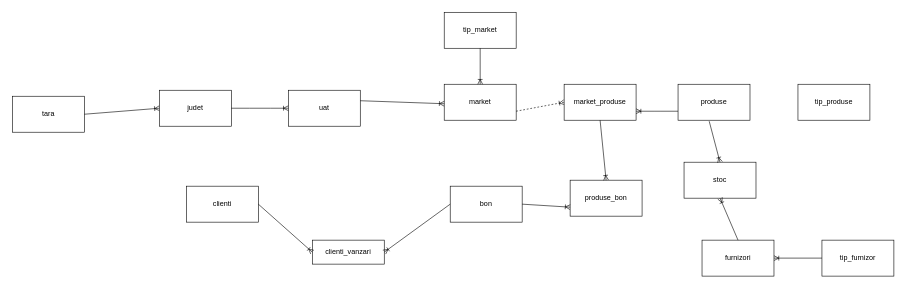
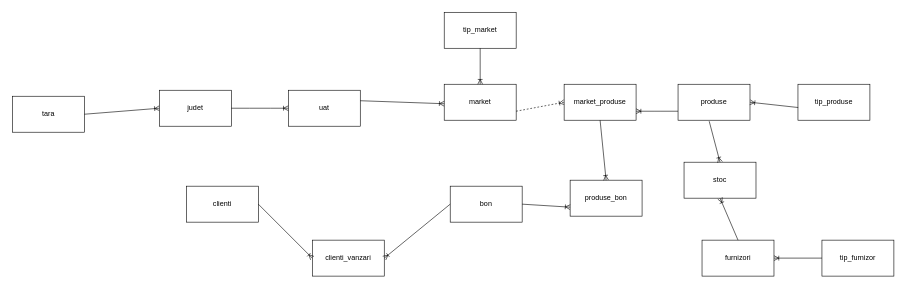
+ <mxCell id="21" value="" style="fontSize=12;html=1;endArrow=ERoneToMany;rounded=0;exitX=0.003;exitY=0.647;exitDx=0;exitDy=0;exitPerimeter=0;entryX=1;entryY=0.5;entryDx=0;entryDy=0;" edge="1" parent="1" source="13" target="12"><mxGeometry width="100" height="100" relative="1" as="geometry"><mxPoint x="1230" y="280" as="sourcePoint" /><mxPoint x="1330" y="180" as="targetPoint" /></mxGeometry></mxCell>
- <mxCell id="18" value="clienti_vanzari" style="rounded=0;whiteSpace=wrap;html=1;" vertex="1" parent="1"><mxGeometry x="520" y="400" width="120" height="40" as="geometry" /></mxCell>
+ <mxCell id="18" value="clienti_vanzari" style="rounded=0;whiteSpace=wrap;html=1;" vertex="1" parent="1"><mxGeometry x="520" y="400" width="120" height="60" as="geometry" /></mxCell>
